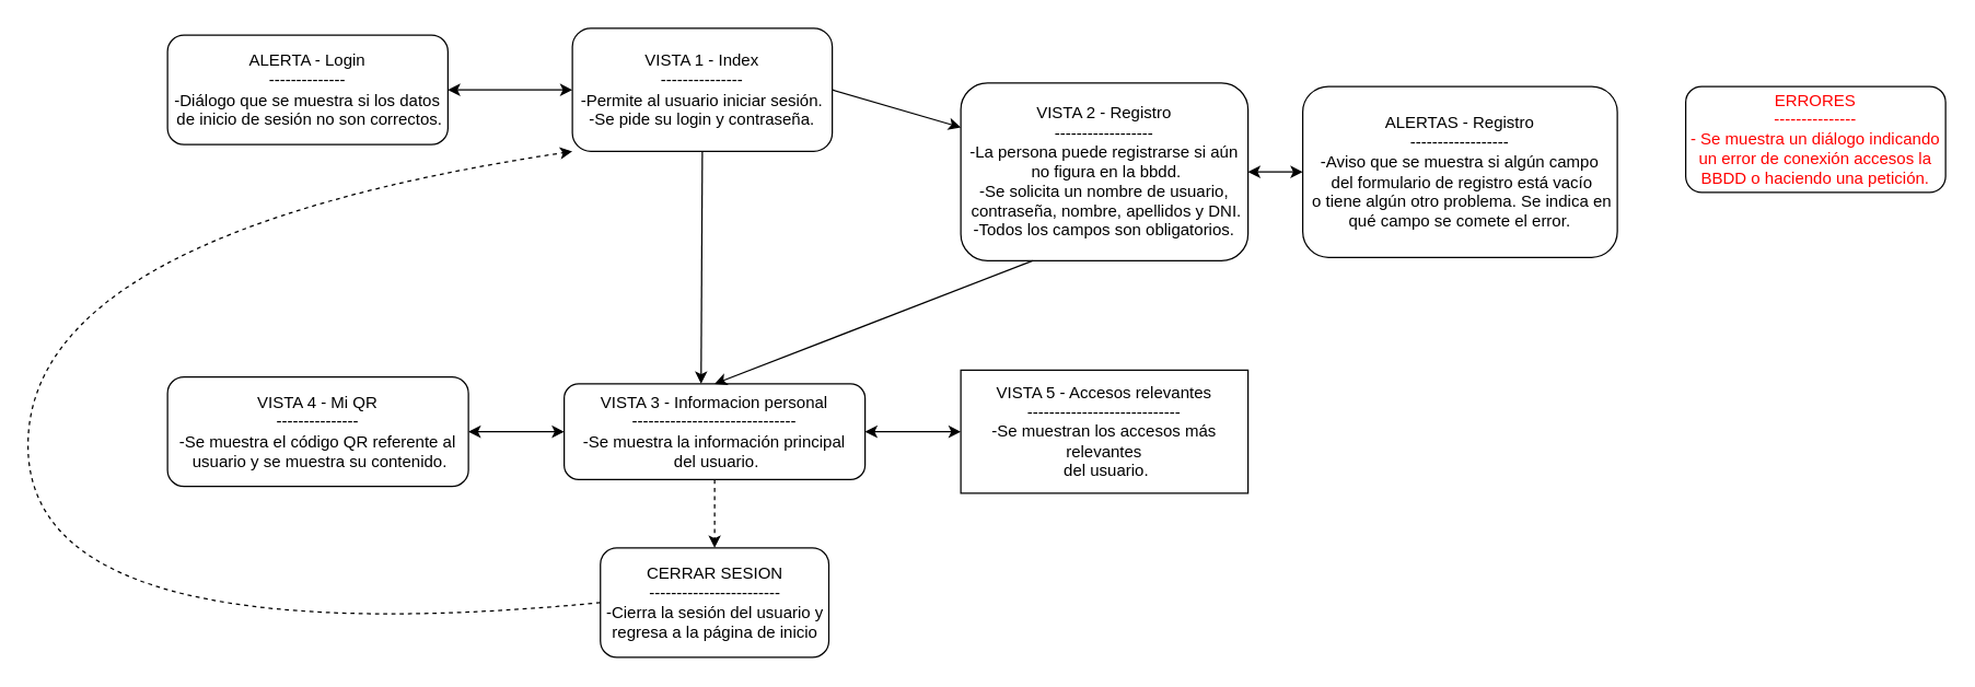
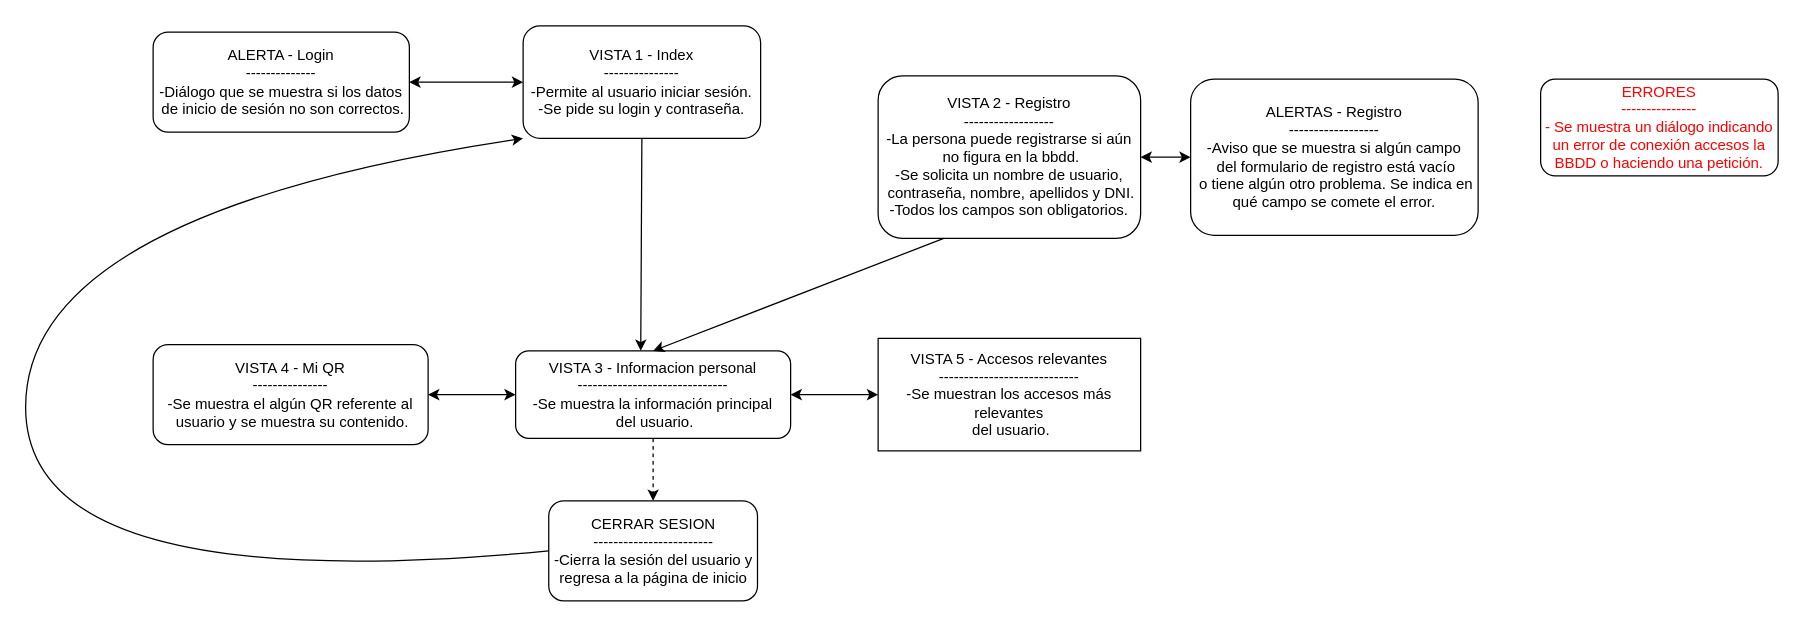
- <mxCell id="10" value="" style="endArrow=classic;html=1;rounded=0;exitX=1;exitY=0.5;exitDx=0;exitDy=0;entryX=0;entryY=0.25;entryDx=0;entryDy=0;" parent="1" source="2" target="4" edge="1"><mxGeometry width="50" height="50" relative="1" as="geometry"><mxPoint x="582" y="120" as="sourcePoint" /><mxPoint x="632" y="70" as="targetPoint" /></mxGeometry></mxCell>
- <mxCell id="7" value="&lt;div&gt;VISTA 4 - Mi QR&lt;/div&gt;&lt;div&gt;---------------&lt;/div&gt;&lt;div&gt;-Se muestra el código QR referente al&lt;/div&gt;&lt;div&gt;&amp;nbsp;usuario y se muestra su contenido.&lt;/div&gt;" style="rounded=1;whiteSpace=wrap;html=1;" parent="1" vertex="1"><mxGeometry x="122" y="275" width="220" height="80" as="geometry" /></mxCell>
+ <mxCell id="7" value="&lt;div&gt;VISTA 4 - Mi QR&lt;/div&gt;&lt;div&gt;---------------&lt;/div&gt;&lt;div&gt;-Se muestra el algún QR referente al&lt;/div&gt;&lt;div&gt;&amp;nbsp;usuario y se muestra su contenido.&lt;/div&gt;" style="rounded=1;whiteSpace=wrap;html=1;" parent="1" vertex="1"><mxGeometry x="122" y="275" width="220" height="80" as="geometry" /></mxCell>
- <mxCell id="18" value="" style="curved=1;endArrow=classic;html=1;rounded=0;exitX=0;exitY=0.5;exitDx=0;exitDy=0;entryX=0;entryY=1;entryDx=0;entryDy=0;dashed=1;" edge="1" parent="1" source="17" target="2"><mxGeometry width="50" height="50" relative="1" as="geometry"><mxPoint x="470" y="310" as="sourcePoint" /><mxPoint x="520" y="260" as="targetPoint" /><Array as="points"><mxPoint x="20" y="480" /><mxPoint x="20" y="170" /></Array></mxGeometry></mxCell>
+ <mxCell id="18" value="" style="curved=1;endArrow=classic;html=1;rounded=0;exitX=0;exitY=0.5;exitDx=0;exitDy=0;entryX=0;entryY=1;entryDx=0;entryDy=0;" edge="1" parent="1" source="17" target="2"><mxGeometry width="50" height="50" relative="1" as="geometry"><mxPoint x="470" y="310" as="sourcePoint" /><mxPoint x="520" y="260" as="targetPoint" /><Array as="points"><mxPoint x="20" y="480" /><mxPoint x="20" y="170" /></Array></mxGeometry></mxCell>
